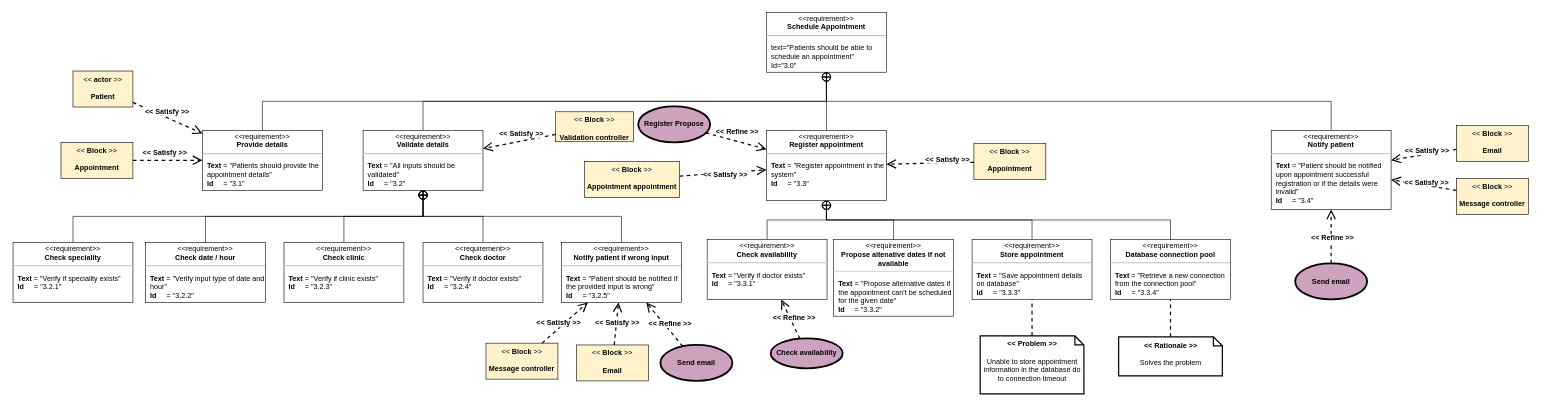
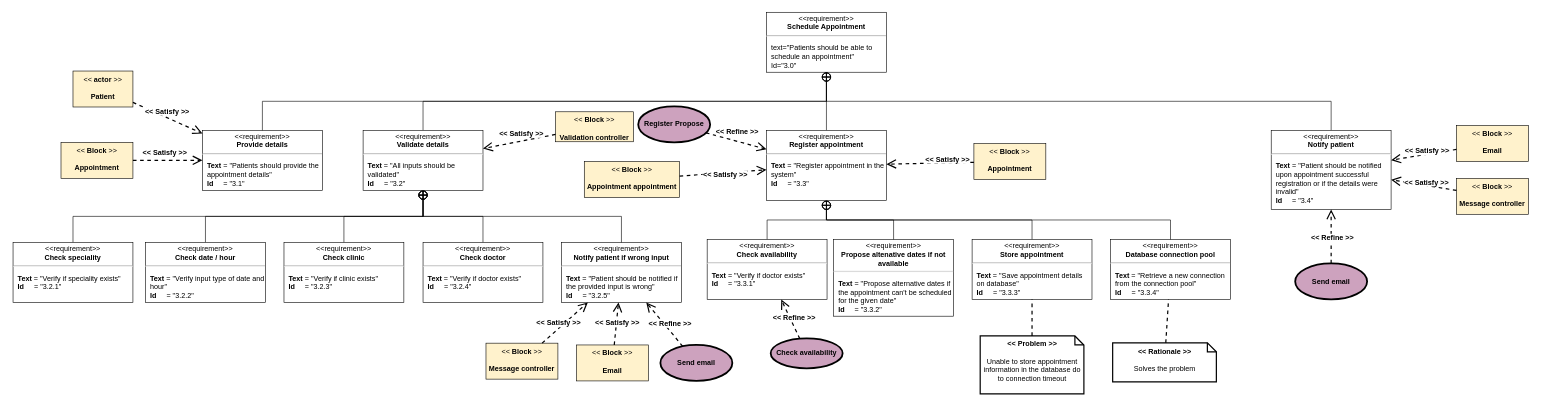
- <mxCell id="57" value="&lt;span style=&quot;background-color: initial;&quot;&gt;&lt;b&gt;&amp;lt;&amp;lt; Rationale &amp;gt;&amp;gt;&lt;/b&gt;&lt;/span&gt;&lt;div&gt;&lt;div style=&quot;font-weight: bold; text-align: left;&quot;&gt;&lt;br&gt;&lt;/div&gt;&lt;div style=&quot;&quot;&gt;Solves the problem&lt;/div&gt;&lt;/div&gt;" style="shape=note;size=15;align=center;spacingLeft=0;html=1;whiteSpace=wrap;verticalAlign=top;strokeWidth=2;" vertex="1" parent="1"><mxGeometry x="1864.5" y="561.5" width="173" height="65" as="geometry" /></mxCell>
+ <mxCell id="57" value="&lt;span style=&quot;background-color: initial;&quot;&gt;&lt;b&gt;&amp;lt;&amp;lt; Rationale &amp;gt;&amp;gt;&lt;/b&gt;&lt;/span&gt;&lt;div&gt;&lt;div style=&quot;font-weight: bold; text-align: left;&quot;&gt;&lt;br&gt;&lt;/div&gt;&lt;div style=&quot;&quot;&gt;Solves the problem&lt;/div&gt;&lt;/div&gt;" style="shape=note;size=15;align=center;spacingLeft=0;html=1;whiteSpace=wrap;verticalAlign=top;strokeWidth=2;" vertex="1" parent="1"><mxGeometry x="1854.5" y="571.5" width="173" height="65" as="geometry" /></mxCell>
